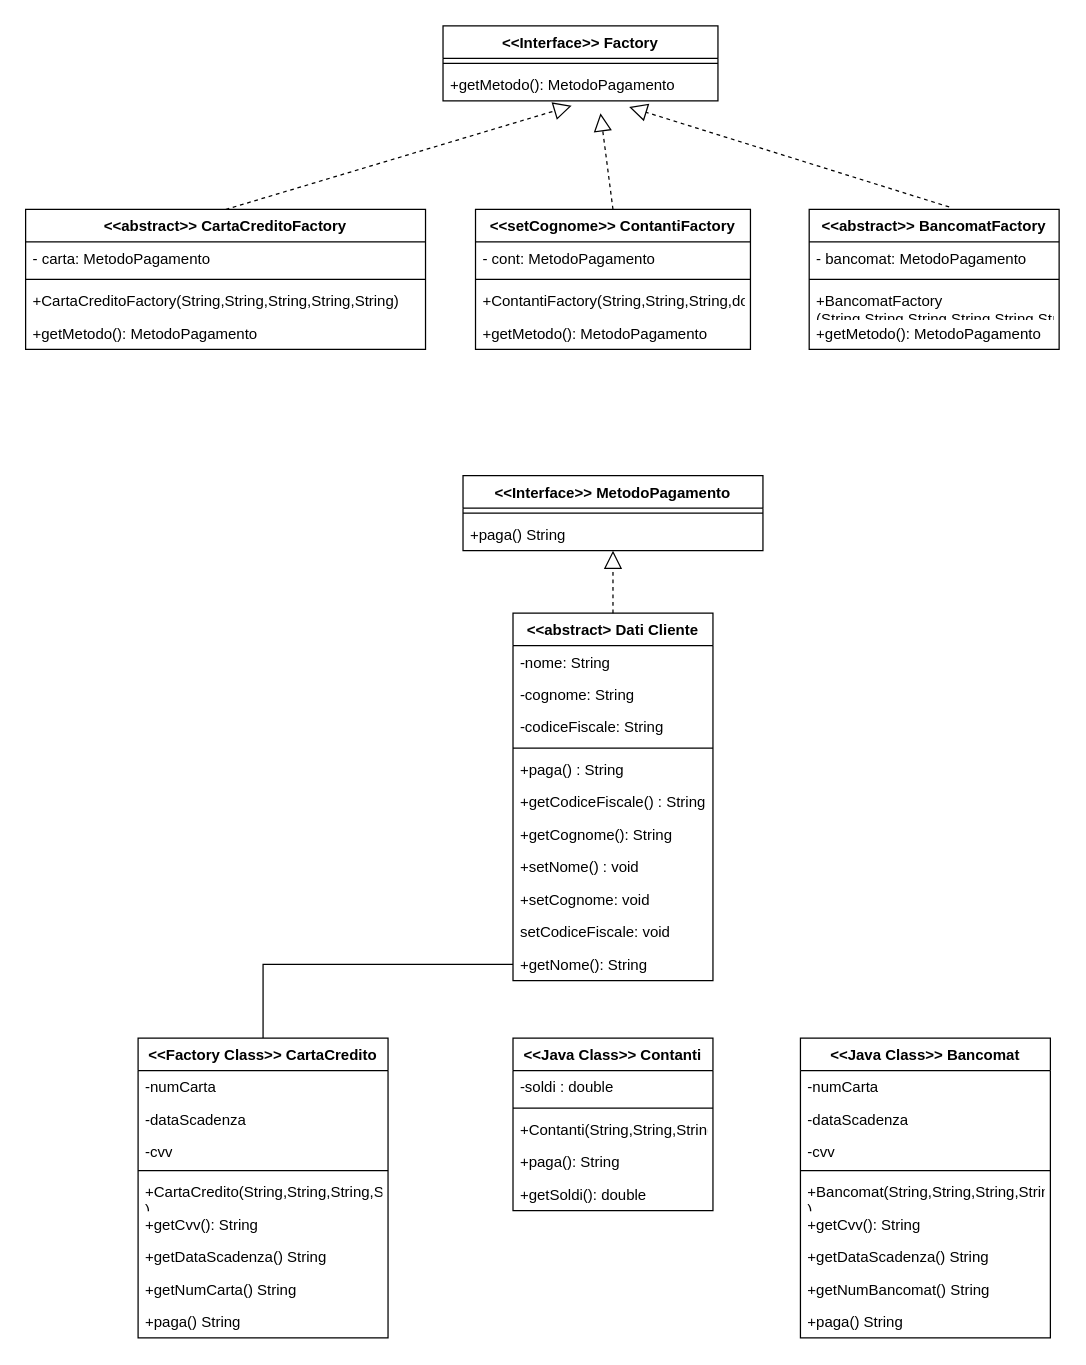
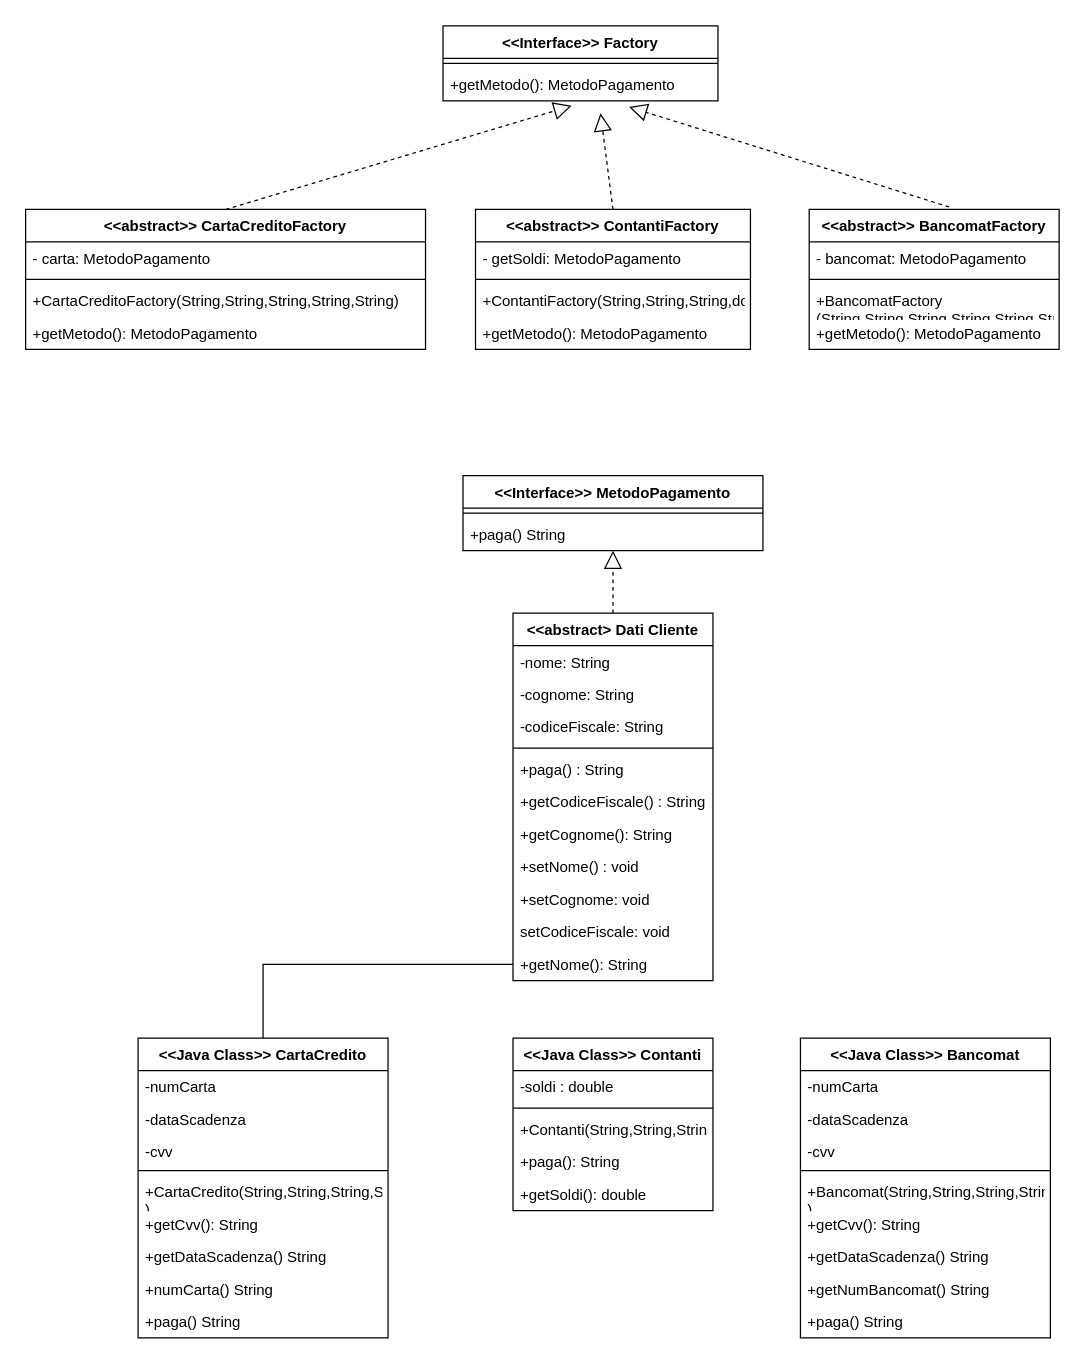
- <mxCell id="10" value="&amp;lt;&amp;lt;setCognome&amp;gt;&amp;gt; ContantiFactory" style="swimlane;fontStyle=1;align=center;verticalAlign=top;childLayout=stackLayout;horizontal=1;startSize=26;horizontalStack=0;resizeParent=1;resizeParentMax=0;resizeLast=0;collapsible=1;marginBottom=0;whiteSpace=wrap;html=1;" vertex="1" parent="1"><mxGeometry x="380" y="167" width="220" height="112" as="geometry" /></mxCell>
+ <mxCell id="10" value="&amp;lt;&amp;lt;abstract&amp;gt;&amp;gt; ContantiFactory" style="swimlane;fontStyle=1;align=center;verticalAlign=top;childLayout=stackLayout;horizontal=1;startSize=26;horizontalStack=0;resizeParent=1;resizeParentMax=0;resizeLast=0;collapsible=1;marginBottom=0;whiteSpace=wrap;html=1;" vertex="1" parent="1"><mxGeometry x="380" y="167" width="220" height="112" as="geometry" /></mxCell>
- <mxCell id="11" value="- cont: MetodoPagamento" style="text;strokeColor=none;fillColor=none;align=left;verticalAlign=top;spacingLeft=4;spacingRight=4;overflow=hidden;rotatable=0;points=[[0,0.5],[1,0.5]];portConstraint=eastwest;whiteSpace=wrap;html=1;" vertex="1" parent="10"><mxGeometry y="26" width="220" height="26" as="geometry" /></mxCell>
+ <mxCell id="11" value="- getSoldi: MetodoPagamento" style="text;strokeColor=none;fillColor=none;align=left;verticalAlign=top;spacingLeft=4;spacingRight=4;overflow=hidden;rotatable=0;points=[[0,0.5],[1,0.5]];portConstraint=eastwest;whiteSpace=wrap;html=1;" vertex="1" parent="10"><mxGeometry y="26" width="220" height="26" as="geometry" /></mxCell>
- <mxCell id="42" value="&amp;lt;&amp;lt;Factory Class&amp;gt;&amp;gt; CartaCredito" style="swimlane;fontStyle=1;align=center;verticalAlign=top;childLayout=stackLayout;horizontal=1;startSize=26;horizontalStack=0;resizeParent=1;resizeParentMax=0;resizeLast=0;collapsible=1;marginBottom=0;whiteSpace=wrap;html=1;" vertex="1" parent="1"><mxGeometry x="110" y="830" width="200" height="240" as="geometry" /></mxCell>
+ <mxCell id="42" value="&amp;lt;&amp;lt;Java Class&amp;gt;&amp;gt; CartaCredito" style="swimlane;fontStyle=1;align=center;verticalAlign=top;childLayout=stackLayout;horizontal=1;startSize=26;horizontalStack=0;resizeParent=1;resizeParentMax=0;resizeLast=0;collapsible=1;marginBottom=0;whiteSpace=wrap;html=1;" vertex="1" parent="1"><mxGeometry x="110" y="830" width="200" height="240" as="geometry" /></mxCell>
- <mxCell id="50" value="+getNumCarta() String" style="text;strokeColor=none;fillColor=none;align=left;verticalAlign=top;spacingLeft=4;spacingRight=4;overflow=hidden;rotatable=0;points=[[0,0.5],[1,0.5]];portConstraint=eastwest;whiteSpace=wrap;html=1;" vertex="1" parent="42"><mxGeometry y="188" width="200" height="26" as="geometry" /></mxCell>
+ <mxCell id="50" value="+numCarta() String" style="text;strokeColor=none;fillColor=none;align=left;verticalAlign=top;spacingLeft=4;spacingRight=4;overflow=hidden;rotatable=0;points=[[0,0.5],[1,0.5]];portConstraint=eastwest;whiteSpace=wrap;html=1;" vertex="1" parent="42"><mxGeometry y="188" width="200" height="26" as="geometry" /></mxCell>
